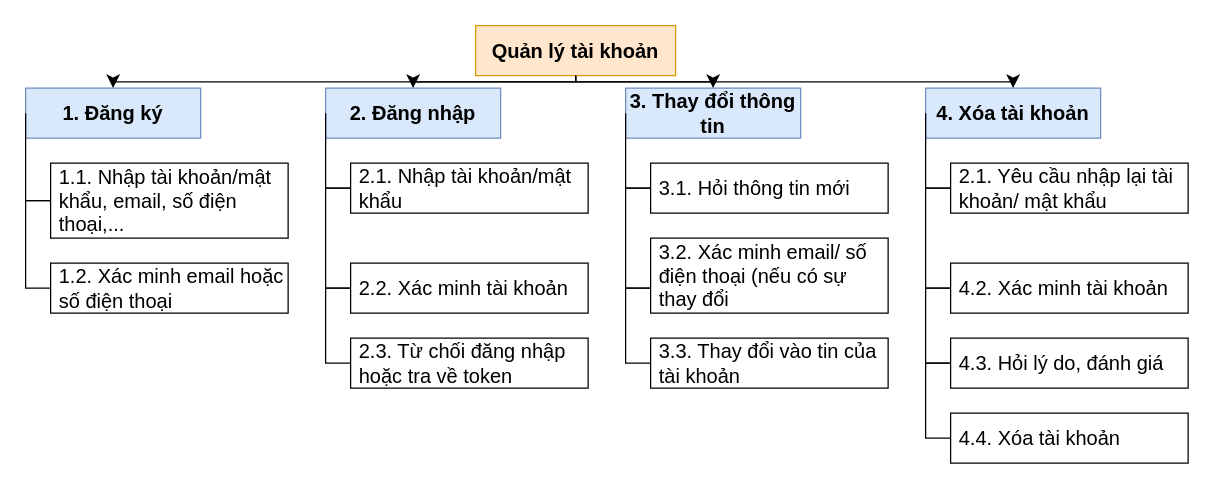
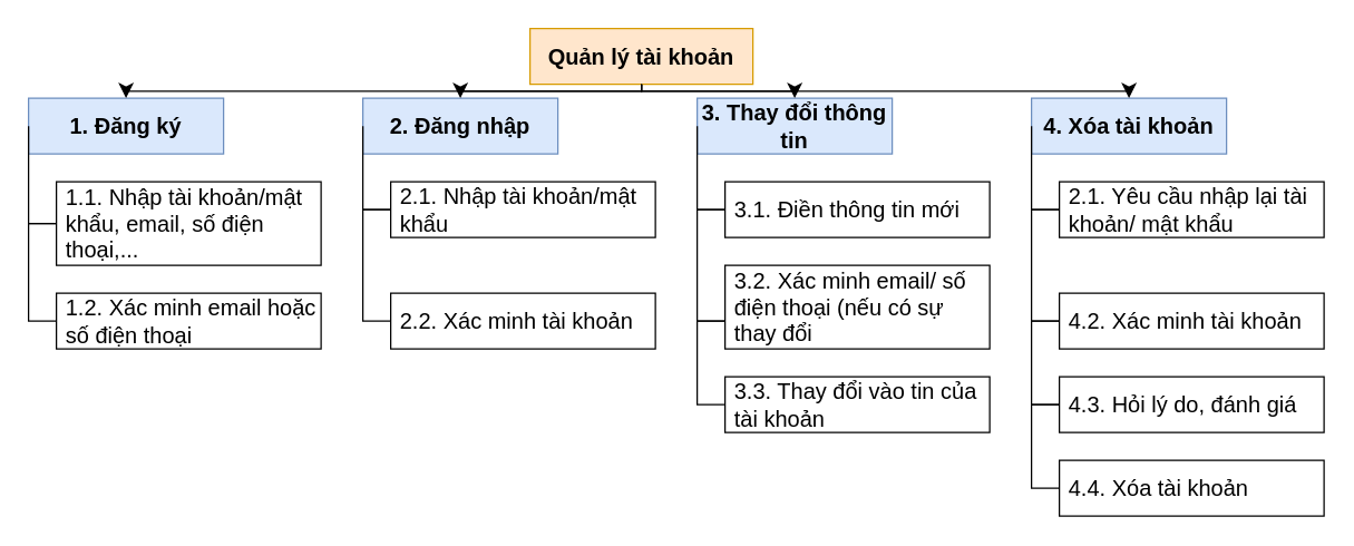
- <mxCell id="21" value="3.1. Hỏi thông tin mới" style="rounded=0;whiteSpace=wrap;html=1;fontSize=16;align=left;spacingLeft=5;movable=0;resizable=0;rotatable=0;deletable=0;editable=0;connectable=0;" parent="1" vertex="1"><mxGeometry x="520" y="130" width="190" height="40" as="geometry" /></mxCell>
+ <mxCell id="21" value="3.1. Điền thông tin mới" style="rounded=0;whiteSpace=wrap;html=1;fontSize=16;align=left;spacingLeft=5;movable=0;resizable=0;rotatable=0;deletable=0;editable=0;connectable=0;" parent="1" vertex="1"><mxGeometry x="520" y="130" width="190" height="40" as="geometry" /></mxCell>
- <mxCell id="20" value="" style="edgeStyle=elbowEdgeStyle;elbow=horizontal;endArrow=none;html=1;curved=0;rounded=0;endSize=8;startSize=8;fontSize=16;entryX=0;entryY=0.5;entryDx=0;entryDy=0;endFill=0;exitX=0;exitY=0.5;exitDx=0;exitDy=0;movable=0;resizable=0;rotatable=0;deletable=0;editable=0;connectable=0;" parent="1" source="16" target="17" edge="1"><mxGeometry width="50" height="50" relative="1" as="geometry"><mxPoint x="280" y="180" as="sourcePoint" /><mxPoint x="280" y="260" as="targetPoint" /><Array as="points"><mxPoint x="260" y="260" /></Array></mxGeometry></mxCell>
- <mxCell id="17" value="2.3. Từ chối đăng nhập hoặc tra về token" style="rounded=0;whiteSpace=wrap;html=1;fontSize=16;align=left;spacingLeft=5;movable=0;resizable=0;rotatable=0;deletable=0;editable=0;connectable=0;" parent="1" vertex="1"><mxGeometry x="280" y="270" width="190" height="40" as="geometry" /></mxCell>
